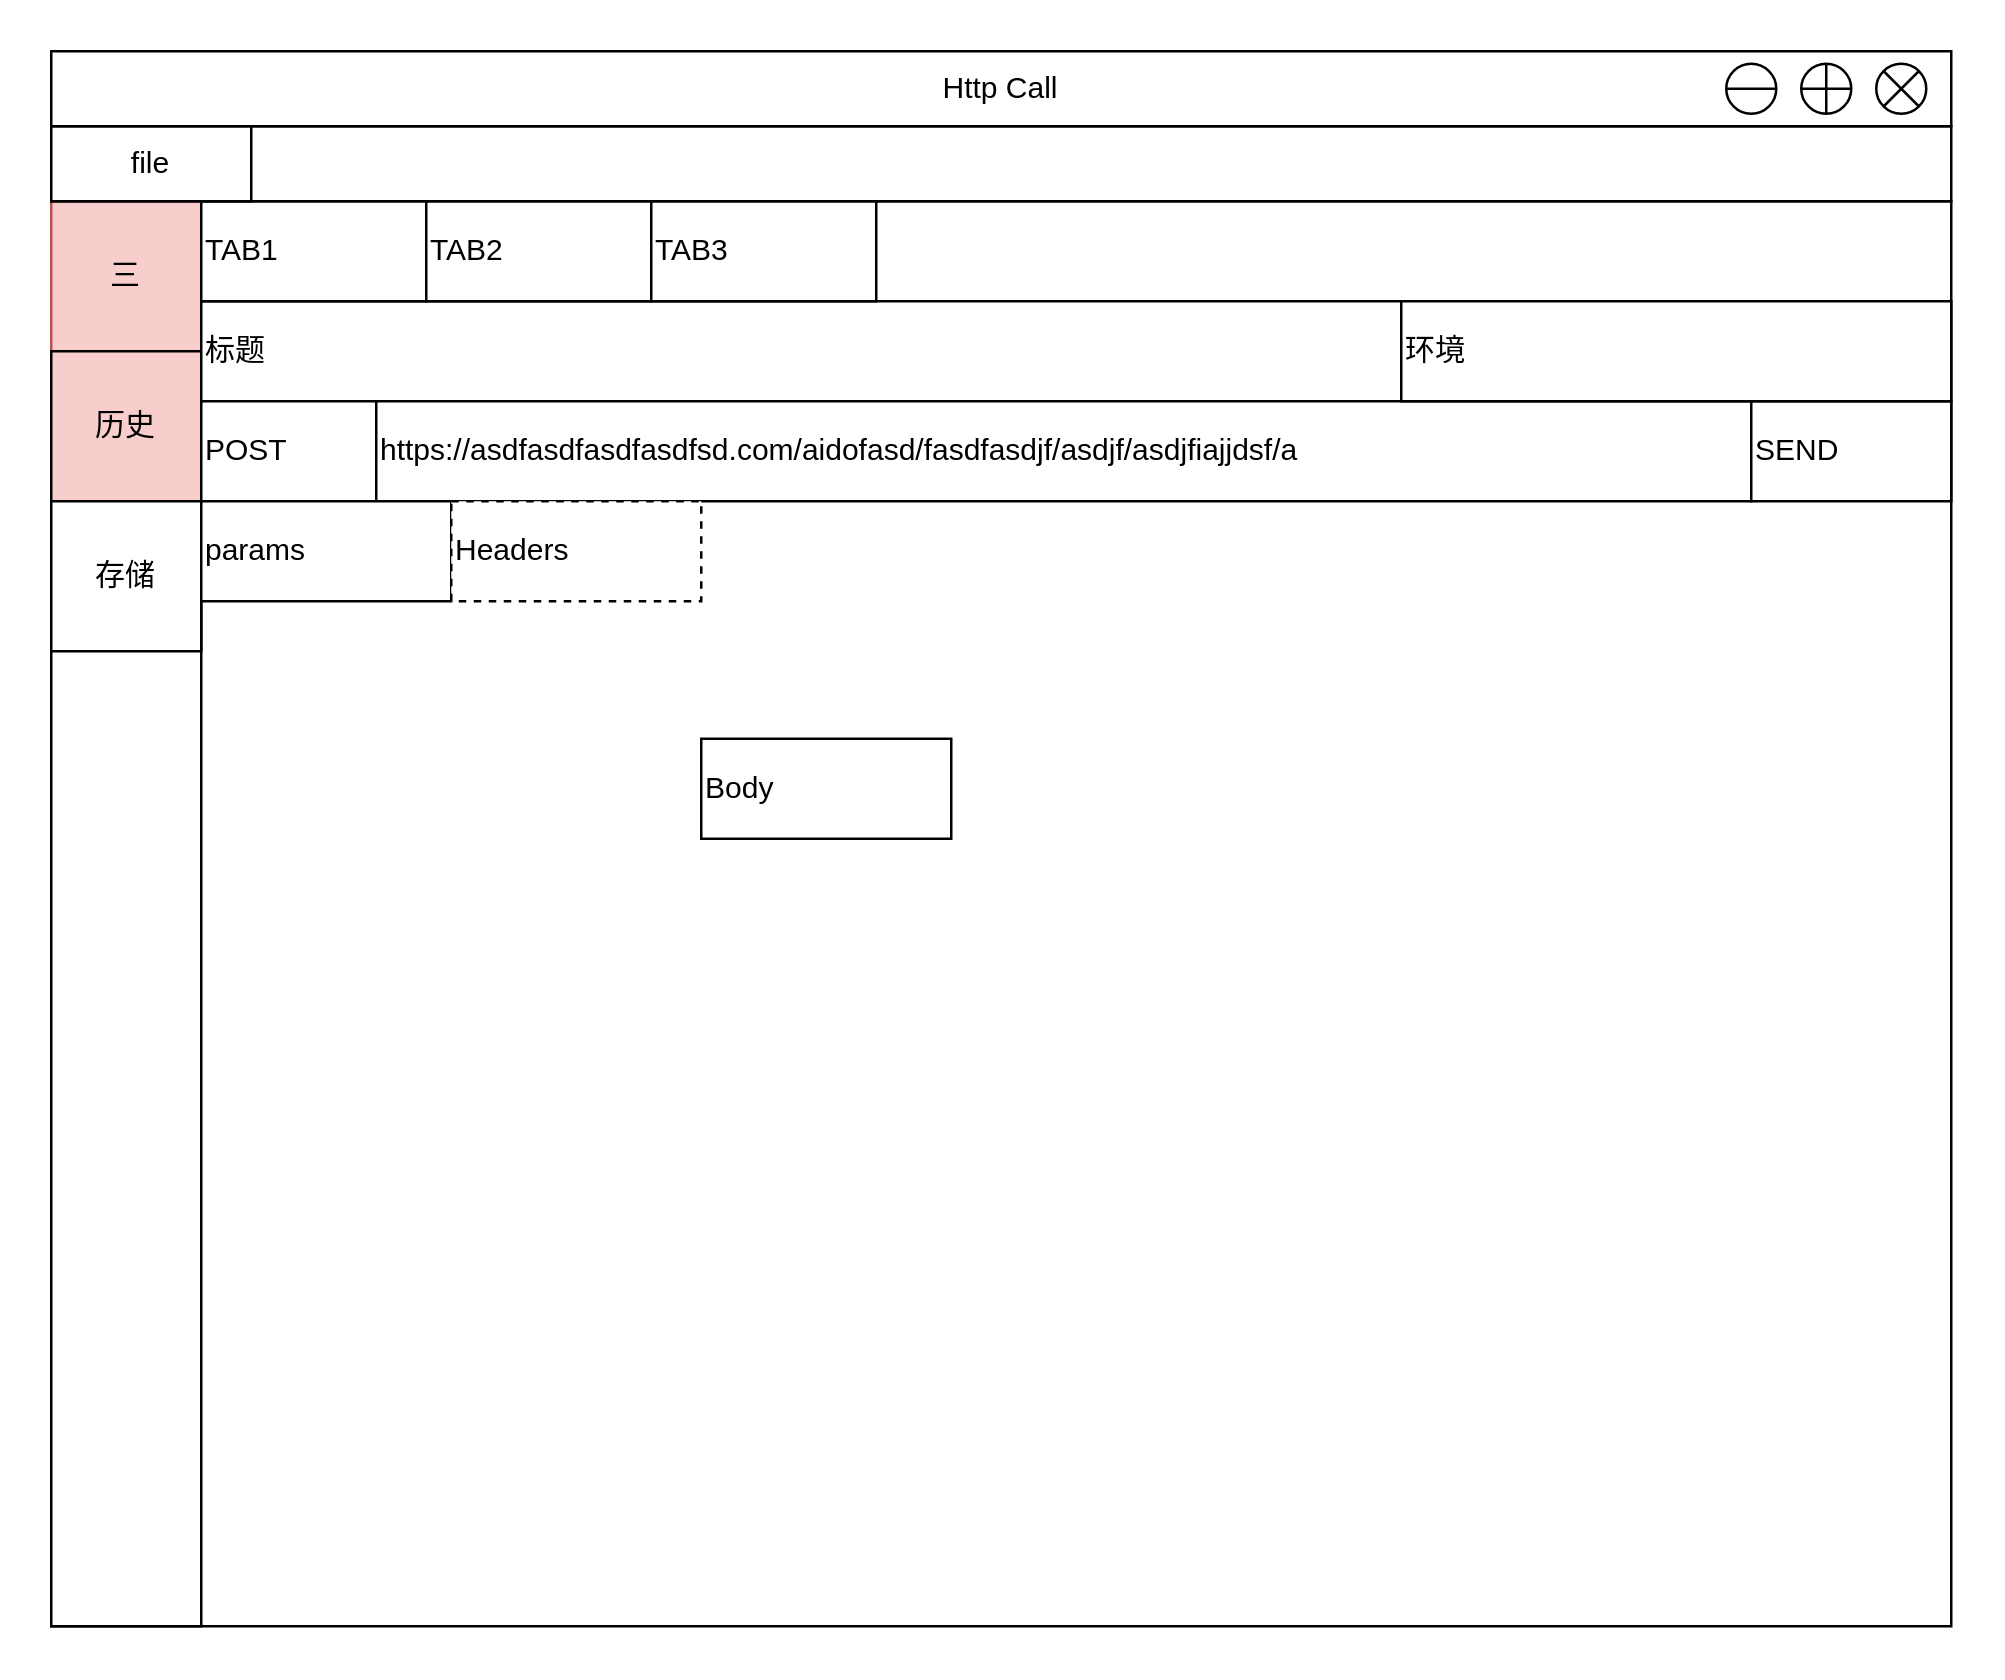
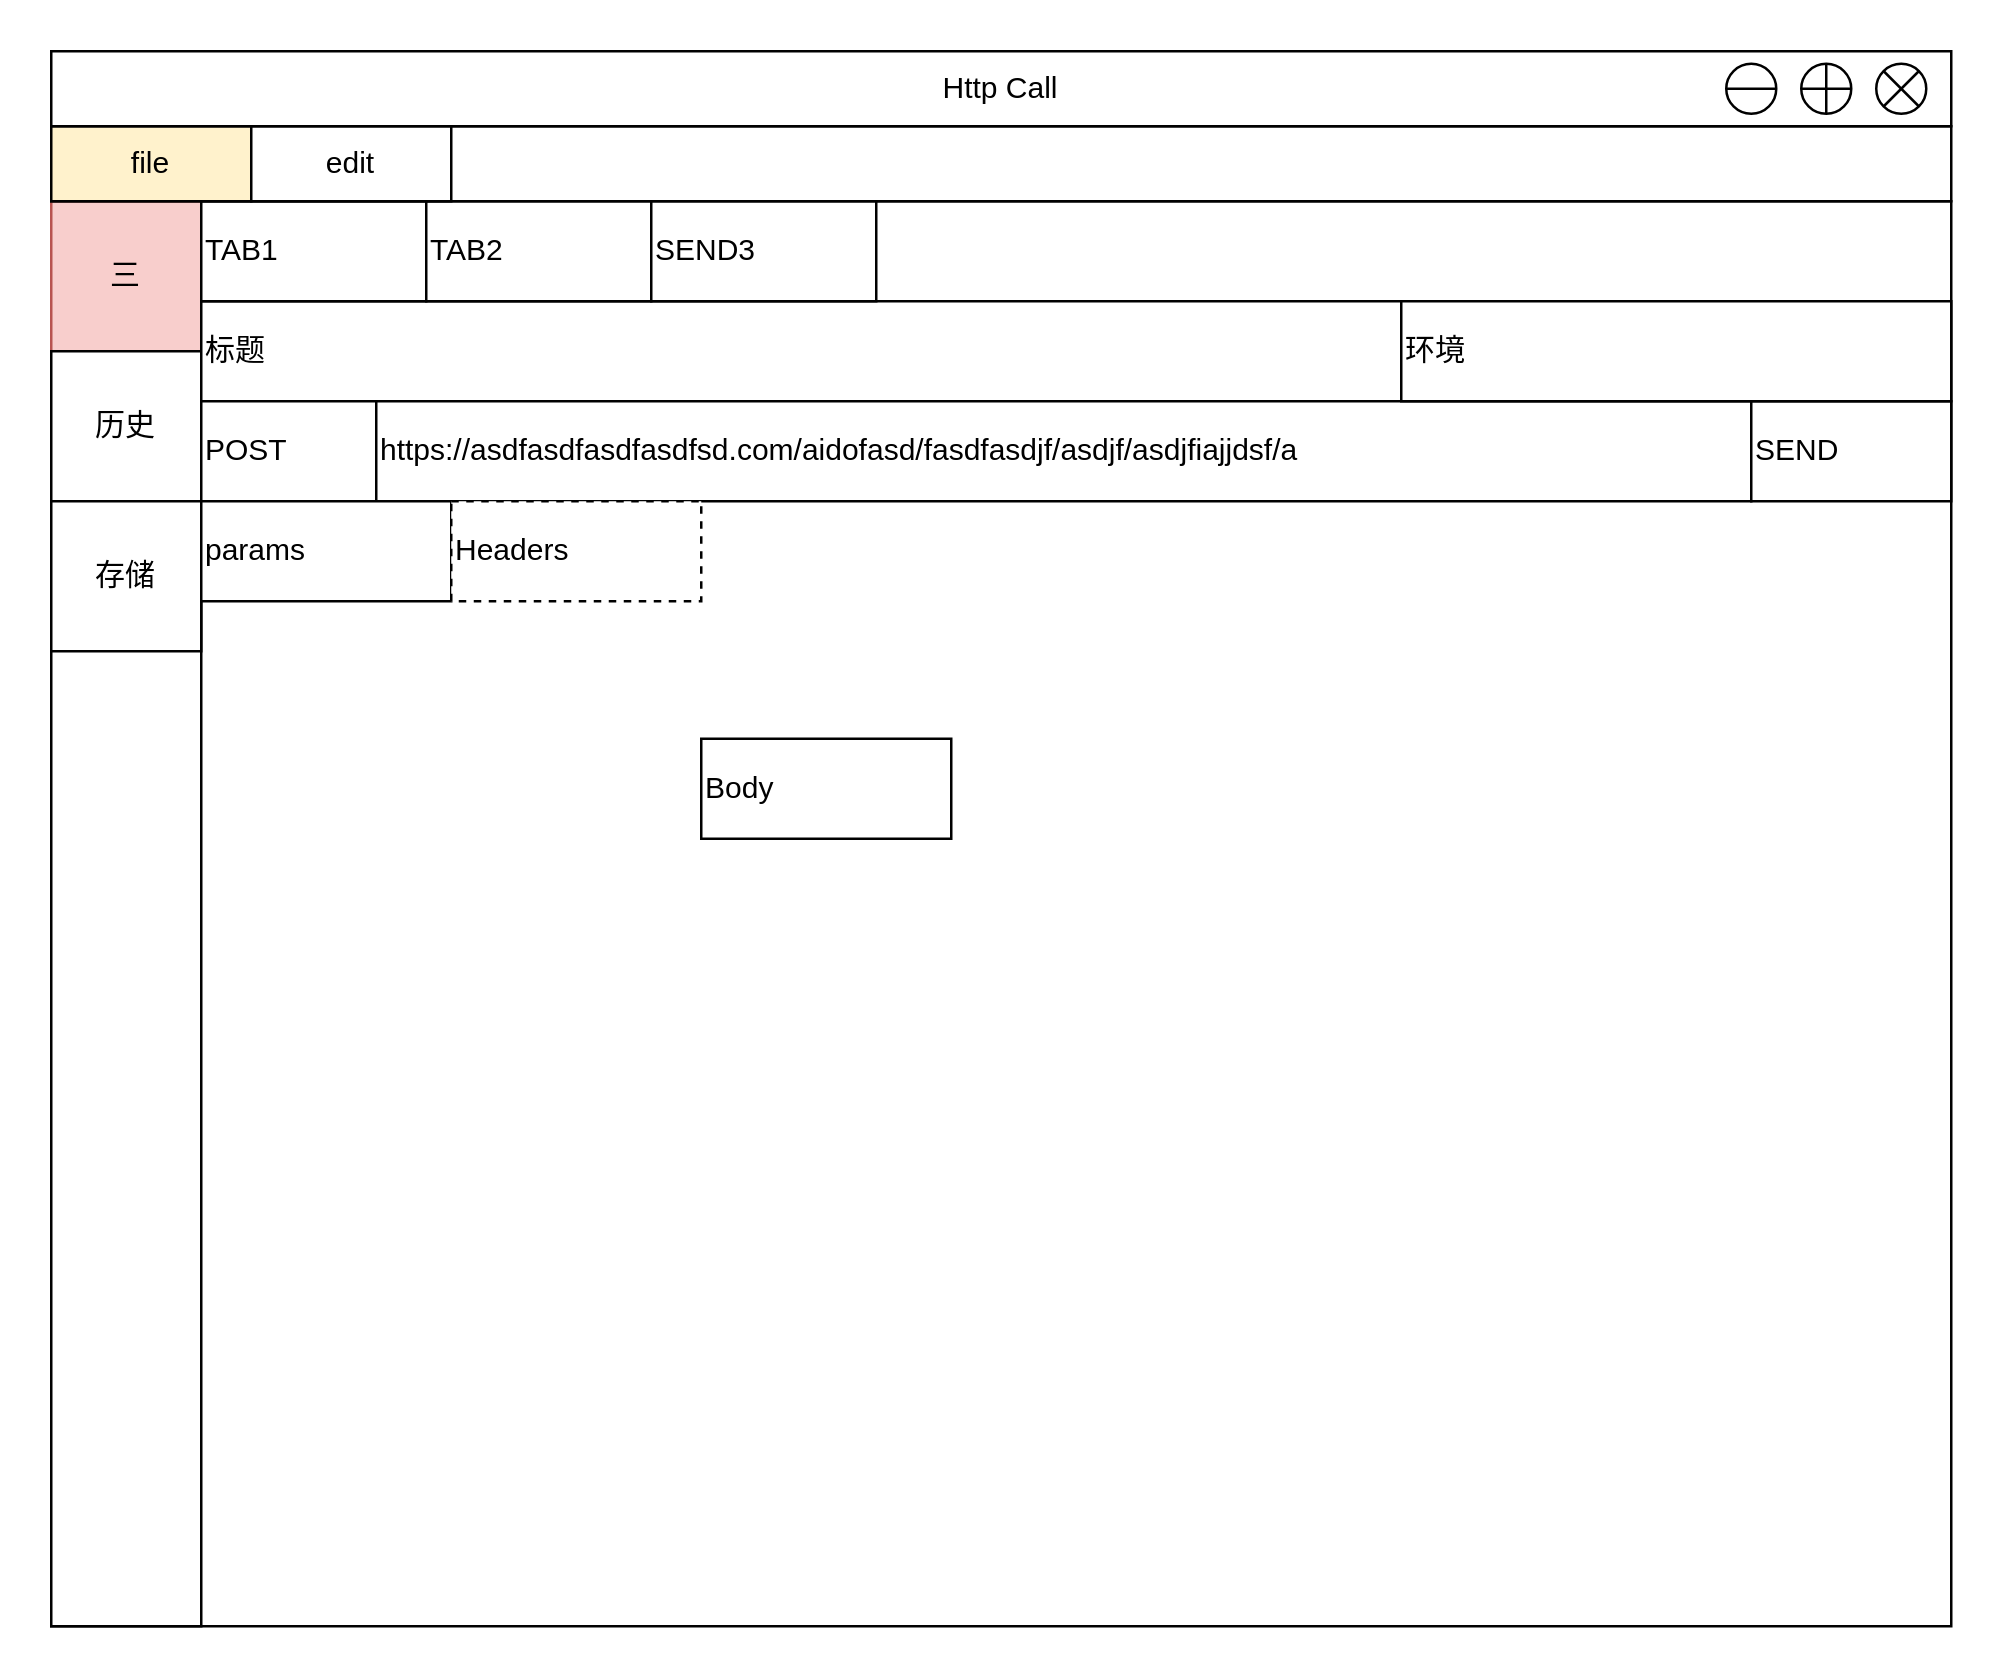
- <mxCell id="19" value="file" style="rounded=0;whiteSpace=wrap;html=1;" vertex="1" parent="1"><mxGeometry x="20" y="50" width="80" height="30" as="geometry" /></mxCell>
+ <mxCell id="19" value="file" style="rounded=0;whiteSpace=wrap;html=1;fillColor=#fff2cc;" vertex="1" parent="1"><mxGeometry x="20" y="50" width="80" height="30" as="geometry" /></mxCell>
+ <mxCell id="20" value="edit" style="rounded=0;whiteSpace=wrap;html=1;" vertex="1" parent="1"><mxGeometry x="100" y="50" width="80" height="30" as="geometry" /></mxCell>
- <mxCell id="13" value="TAB3" style="rounded=0;whiteSpace=wrap;html=1;align=left;" vertex="1" parent="1"><mxGeometry x="260" y="80" width="90" height="40" as="geometry" /></mxCell>
+ <mxCell id="13" value="SEND3" style="rounded=0;whiteSpace=wrap;html=1;align=left;" vertex="1" parent="1"><mxGeometry x="260" y="80" width="90" height="40" as="geometry" /></mxCell>
- <mxCell id="5" value="历史" style="rounded=0;whiteSpace=wrap;html=1;fillColor=#f8cecc;" vertex="1" parent="1"><mxGeometry x="20" y="140" width="60" height="60" as="geometry" /></mxCell>
+ <mxCell id="5" value="历史" style="rounded=0;whiteSpace=wrap;html=1;" vertex="1" parent="1"><mxGeometry x="20" y="140" width="60" height="60" as="geometry" /></mxCell>
